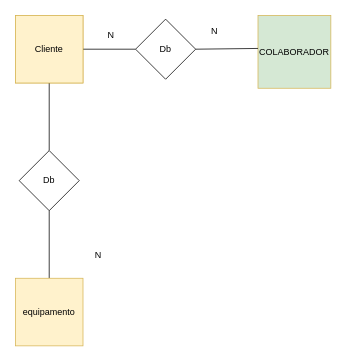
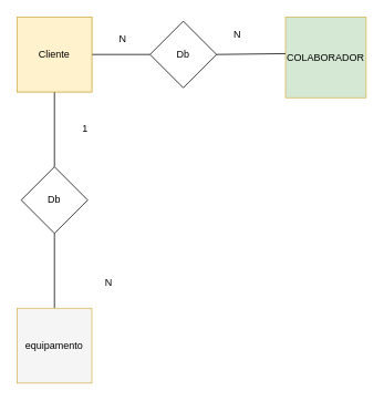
+ <mxCell id="14" value="1" style="text;html=1;resizable=0;points=[];autosize=1;align=left;verticalAlign=top;spacingTop=-4;" vertex="1" parent="1"><mxGeometry x="97" y="144" width="20" height="20" as="geometry" /></mxCell>
- <mxCell id="13" value="equipamento" style="whiteSpace=wrap;html=1;aspect=fixed;fillColor=#fff2cc;strokeColor=#d6b656;" vertex="1" parent="1"><mxGeometry y="370" width="90" height="90" as="geometry" x="20" /></mxCell>
+ <mxCell id="13" value="equipamento" style="whiteSpace=wrap;html=1;aspect=fixed;fillColor=#f5f5f5;strokeColor=#d6b656;" vertex="1" parent="1"><mxGeometry y="370" width="90" height="90" as="geometry" x="20" /></mxCell>
